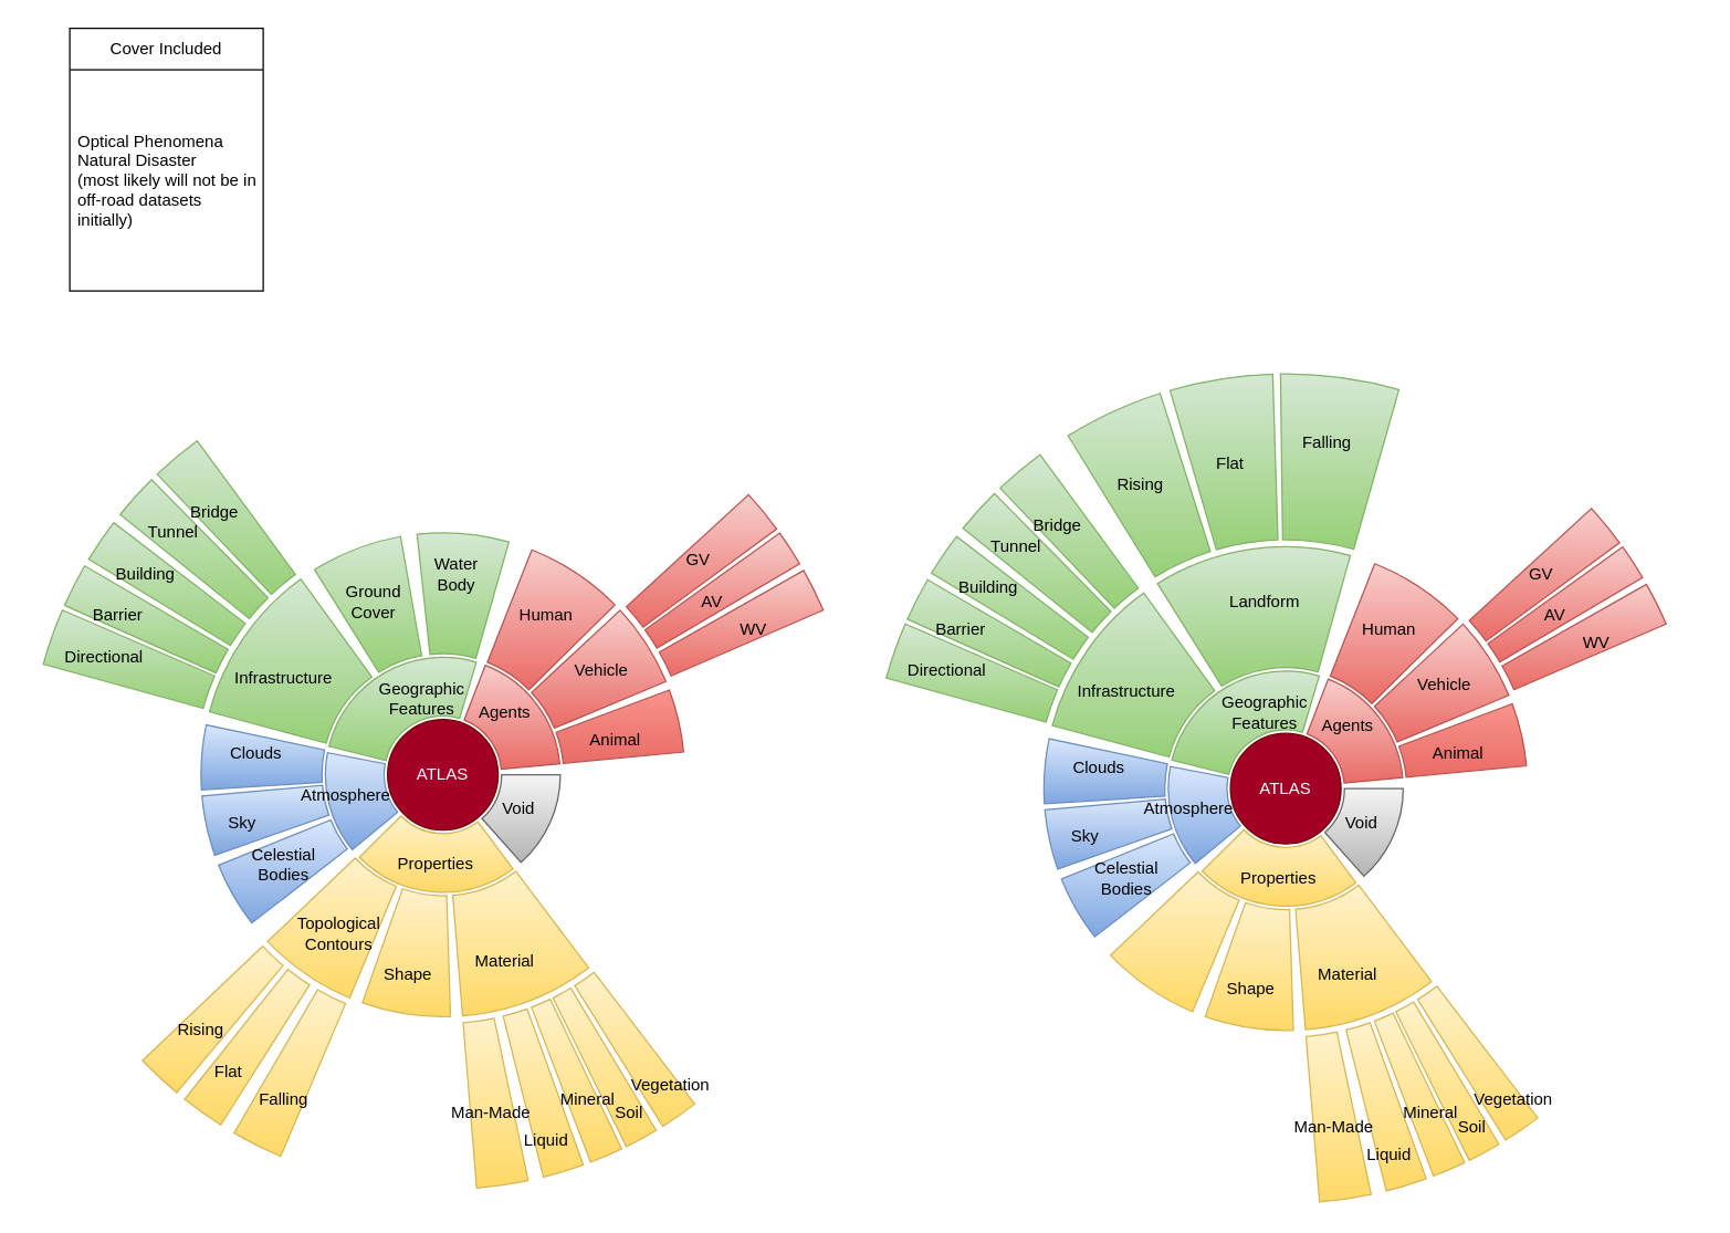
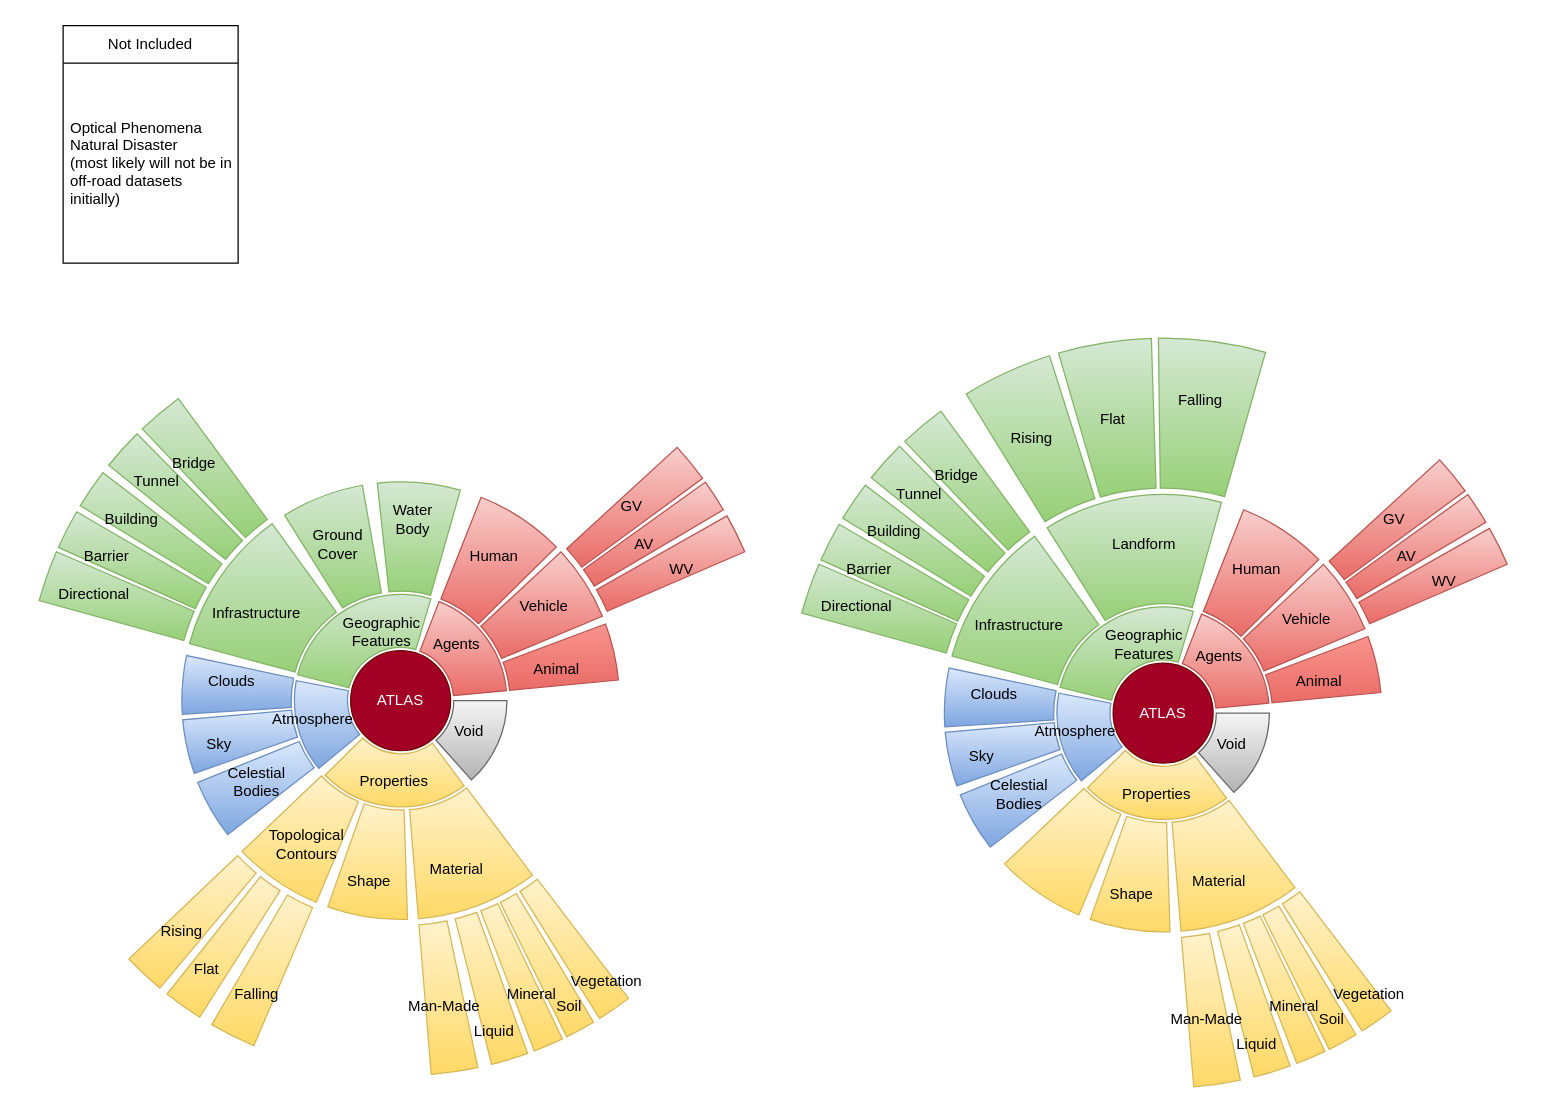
- <mxCell id="53" value="Cover Included" style="swimlane;fontStyle=0;childLayout=stackLayout;horizontal=1;startSize=30;horizontalStack=0;resizeParent=1;resizeParentMax=0;resizeLast=0;collapsible=1;marginBottom=0;whiteSpace=wrap;html=1;" vertex="1" parent="1"><mxGeometry x="50" y="20" width="140" height="190" as="geometry" /></mxCell>
+ <mxCell id="53" value="Not Included" style="swimlane;fontStyle=0;childLayout=stackLayout;horizontal=1;startSize=30;horizontalStack=0;resizeParent=1;resizeParentMax=0;resizeLast=0;collapsible=1;marginBottom=0;whiteSpace=wrap;html=1;" vertex="1" parent="1"><mxGeometry x="50" y="20" width="140" height="190" as="geometry" /></mxCell>
